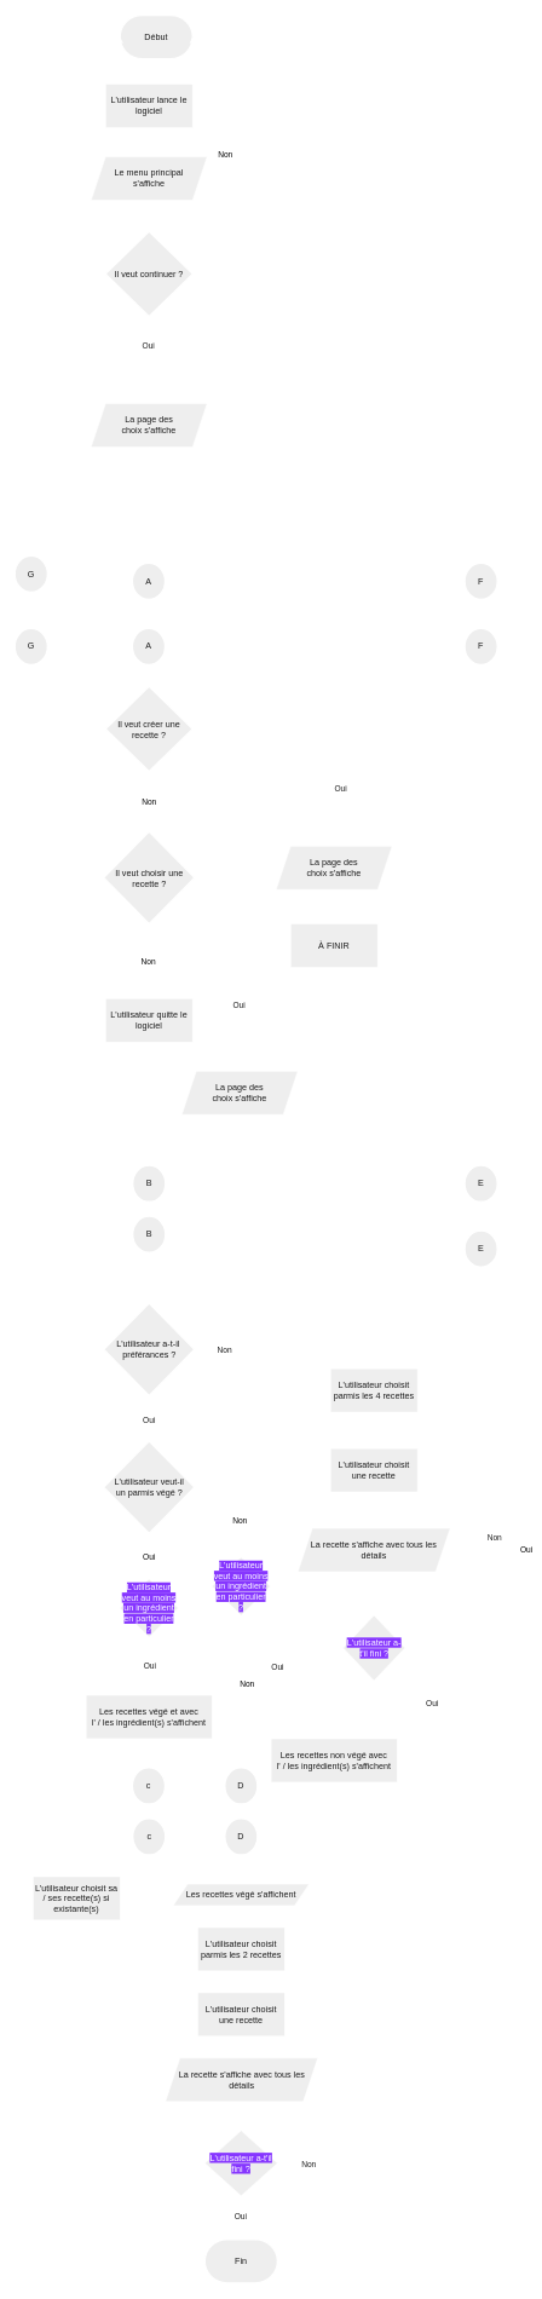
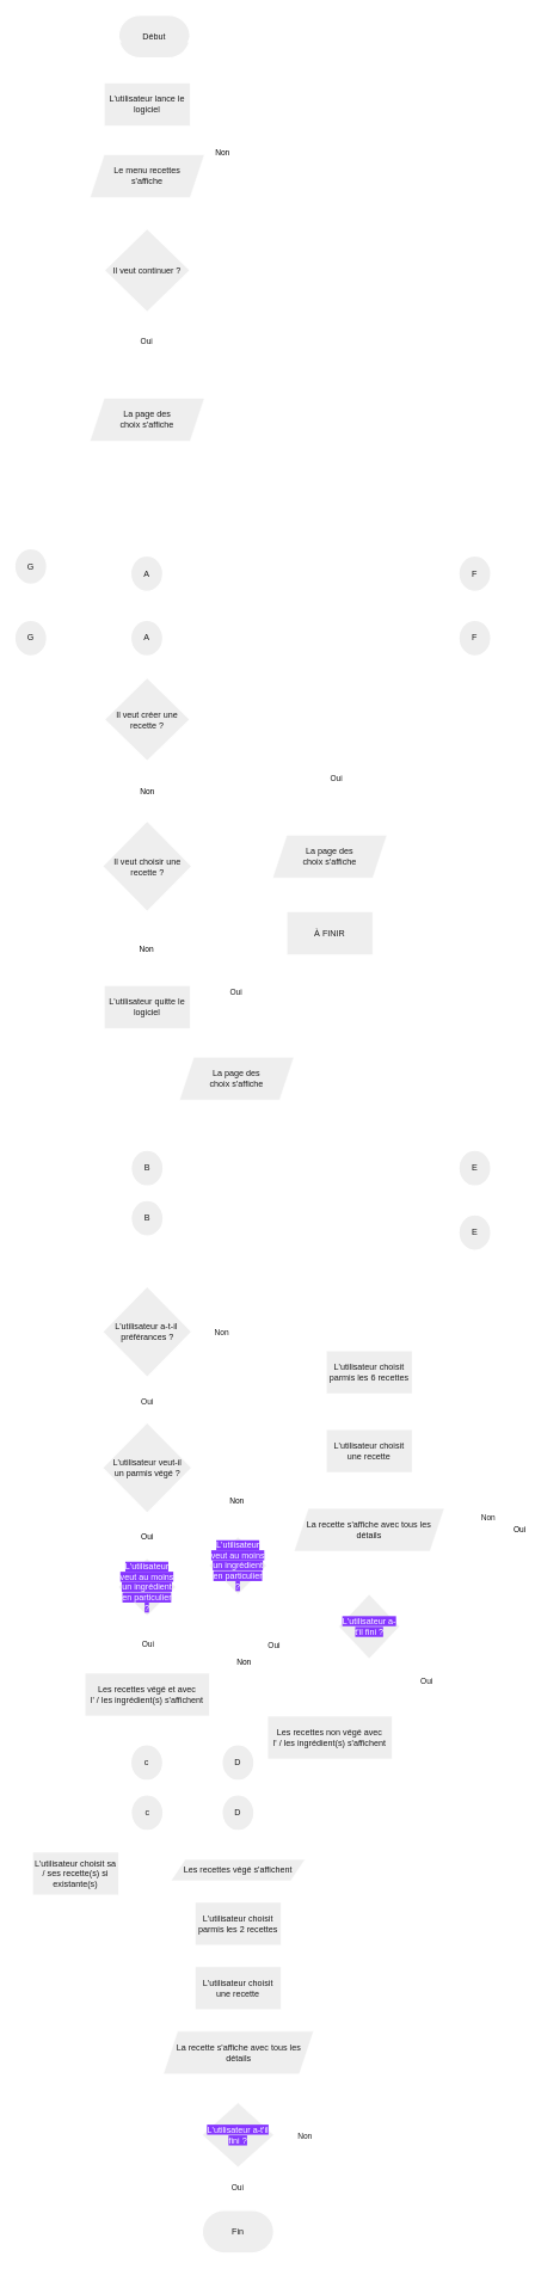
- <mxCell id="9" value="Le menu principal &lt;br&gt;s'affiche" style="shape=parallelogram;perimeter=parallelogramPerimeter;whiteSpace=wrap;html=1;fixedSize=1;labelBackgroundColor=none;fillColor=#EEEEEE;strokeColor=#FFFFFF;fontColor=#1A1A1A;" vertex="1" parent="1"><mxGeometry x="125" y="215" width="160" height="60" as="geometry" /></mxCell>
+ <mxCell id="9" value="Le menu recettes &lt;br&gt;s'affiche" style="shape=parallelogram;perimeter=parallelogramPerimeter;whiteSpace=wrap;html=1;fixedSize=1;labelBackgroundColor=none;fillColor=#EEEEEE;strokeColor=#FFFFFF;fontColor=#1A1A1A;" vertex="1" parent="1"><mxGeometry x="125" y="215" width="160" height="60" as="geometry" /></mxCell>
- <mxCell id="40" value="L'utilisateur choisit parmis les 4 recettes" style="rounded=0;whiteSpace=wrap;html=1;labelBackgroundColor=none;fillColor=#EEEEEE;strokeColor=#FFFFFF;fontColor=#1A1A1A;" vertex="1" parent="1"><mxGeometry x="455" y="1885" width="120" height="60" as="geometry" /></mxCell>
+ <mxCell id="40" value="L'utilisateur choisit parmis les 6 recettes" style="rounded=0;whiteSpace=wrap;html=1;labelBackgroundColor=none;fillColor=#EEEEEE;strokeColor=#FFFFFF;fontColor=#1A1A1A;" vertex="1" parent="1"><mxGeometry x="455" y="1885" width="120" height="60" as="geometry" /></mxCell>
